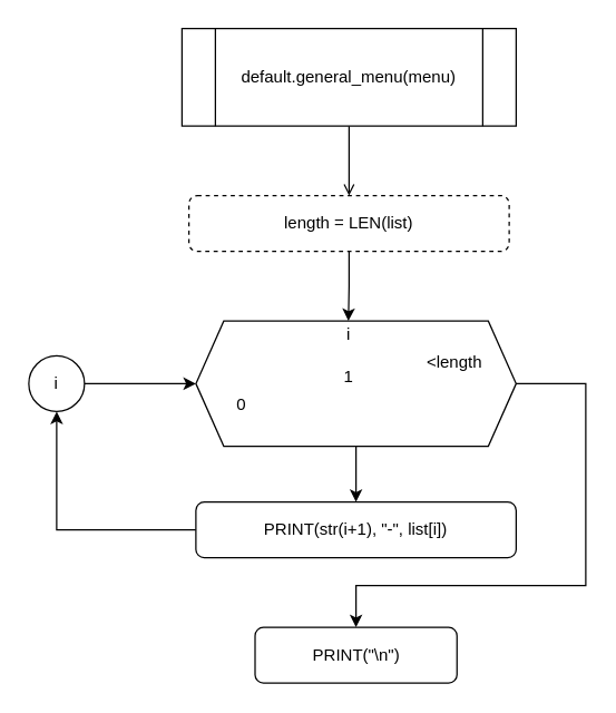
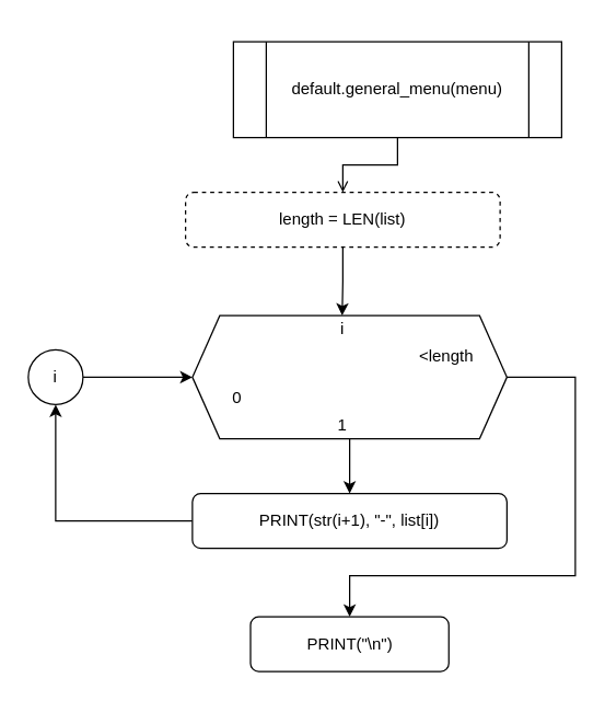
- <mxCell id="3" value="default.general_menu(menu)" style="shape=process;whiteSpace=wrap;html=1;backgroundOutline=1;" vertex="1" parent="1"><mxGeometry x="130" y="20" width="240" height="70" as="geometry" /></mxCell>
+ <mxCell id="3" value="default.general_menu(menu)" style="shape=process;whiteSpace=wrap;html=1;backgroundOutline=1;" vertex="1" parent="1"><mxGeometry x="170" y="30" width="240" height="70" as="geometry" /></mxCell>
- <mxCell id="10" value="1" style="text;html=1;strokeColor=none;fillColor=none;align=center;verticalAlign=middle;whiteSpace=wrap;rounded=0;" vertex="1" parent="6"><mxGeometry x="87.619" y="30" width="43.81" height="20" as="geometry" /></mxCell>
+ <mxCell id="10" value="1" style="text;html=1;strokeColor=none;fillColor=none;align=center;verticalAlign=middle;whiteSpace=wrap;rounded=0;" vertex="1" parent="6"><mxGeometry x="87.619" y="70" width="43.81" height="20" as="geometry" /></mxCell>
